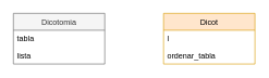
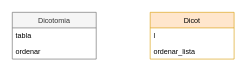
- <mxCell id="4" value="lista" style="text;strokeColor=none;fillColor=none;align=left;verticalAlign=top;spacingLeft=4;spacingRight=4;overflow=hidden;rotatable=0;points=[[0,0.5],[1,0.5]];portConstraint=eastwest;" vertex="1" parent="2"><mxGeometry y="52" width="140" height="26" as="geometry" /></mxCell>
+ <mxCell id="4" value="ordenar" style="text;strokeColor=none;fillColor=none;align=left;verticalAlign=top;spacingLeft=4;spacingRight=4;overflow=hidden;rotatable=0;points=[[0,0.5],[1,0.5]];portConstraint=eastwest;" vertex="1" parent="2"><mxGeometry y="52" width="140" height="26" as="geometry" /></mxCell>
- <mxCell id="7" value="ordenar_tabla" style="text;strokeColor=none;fillColor=none;align=left;verticalAlign=top;spacingLeft=4;spacingRight=4;overflow=hidden;rotatable=0;points=[[0,0.5],[1,0.5]];portConstraint=eastwest;" vertex="1" parent="5"><mxGeometry y="52" width="140" height="26" as="geometry" /></mxCell>
+ <mxCell id="7" value="ordenar_lista" style="text;strokeColor=none;fillColor=none;align=left;verticalAlign=top;spacingLeft=4;spacingRight=4;overflow=hidden;rotatable=0;points=[[0,0.5],[1,0.5]];portConstraint=eastwest;" vertex="1" parent="5"><mxGeometry y="52" width="140" height="26" as="geometry" /></mxCell>
